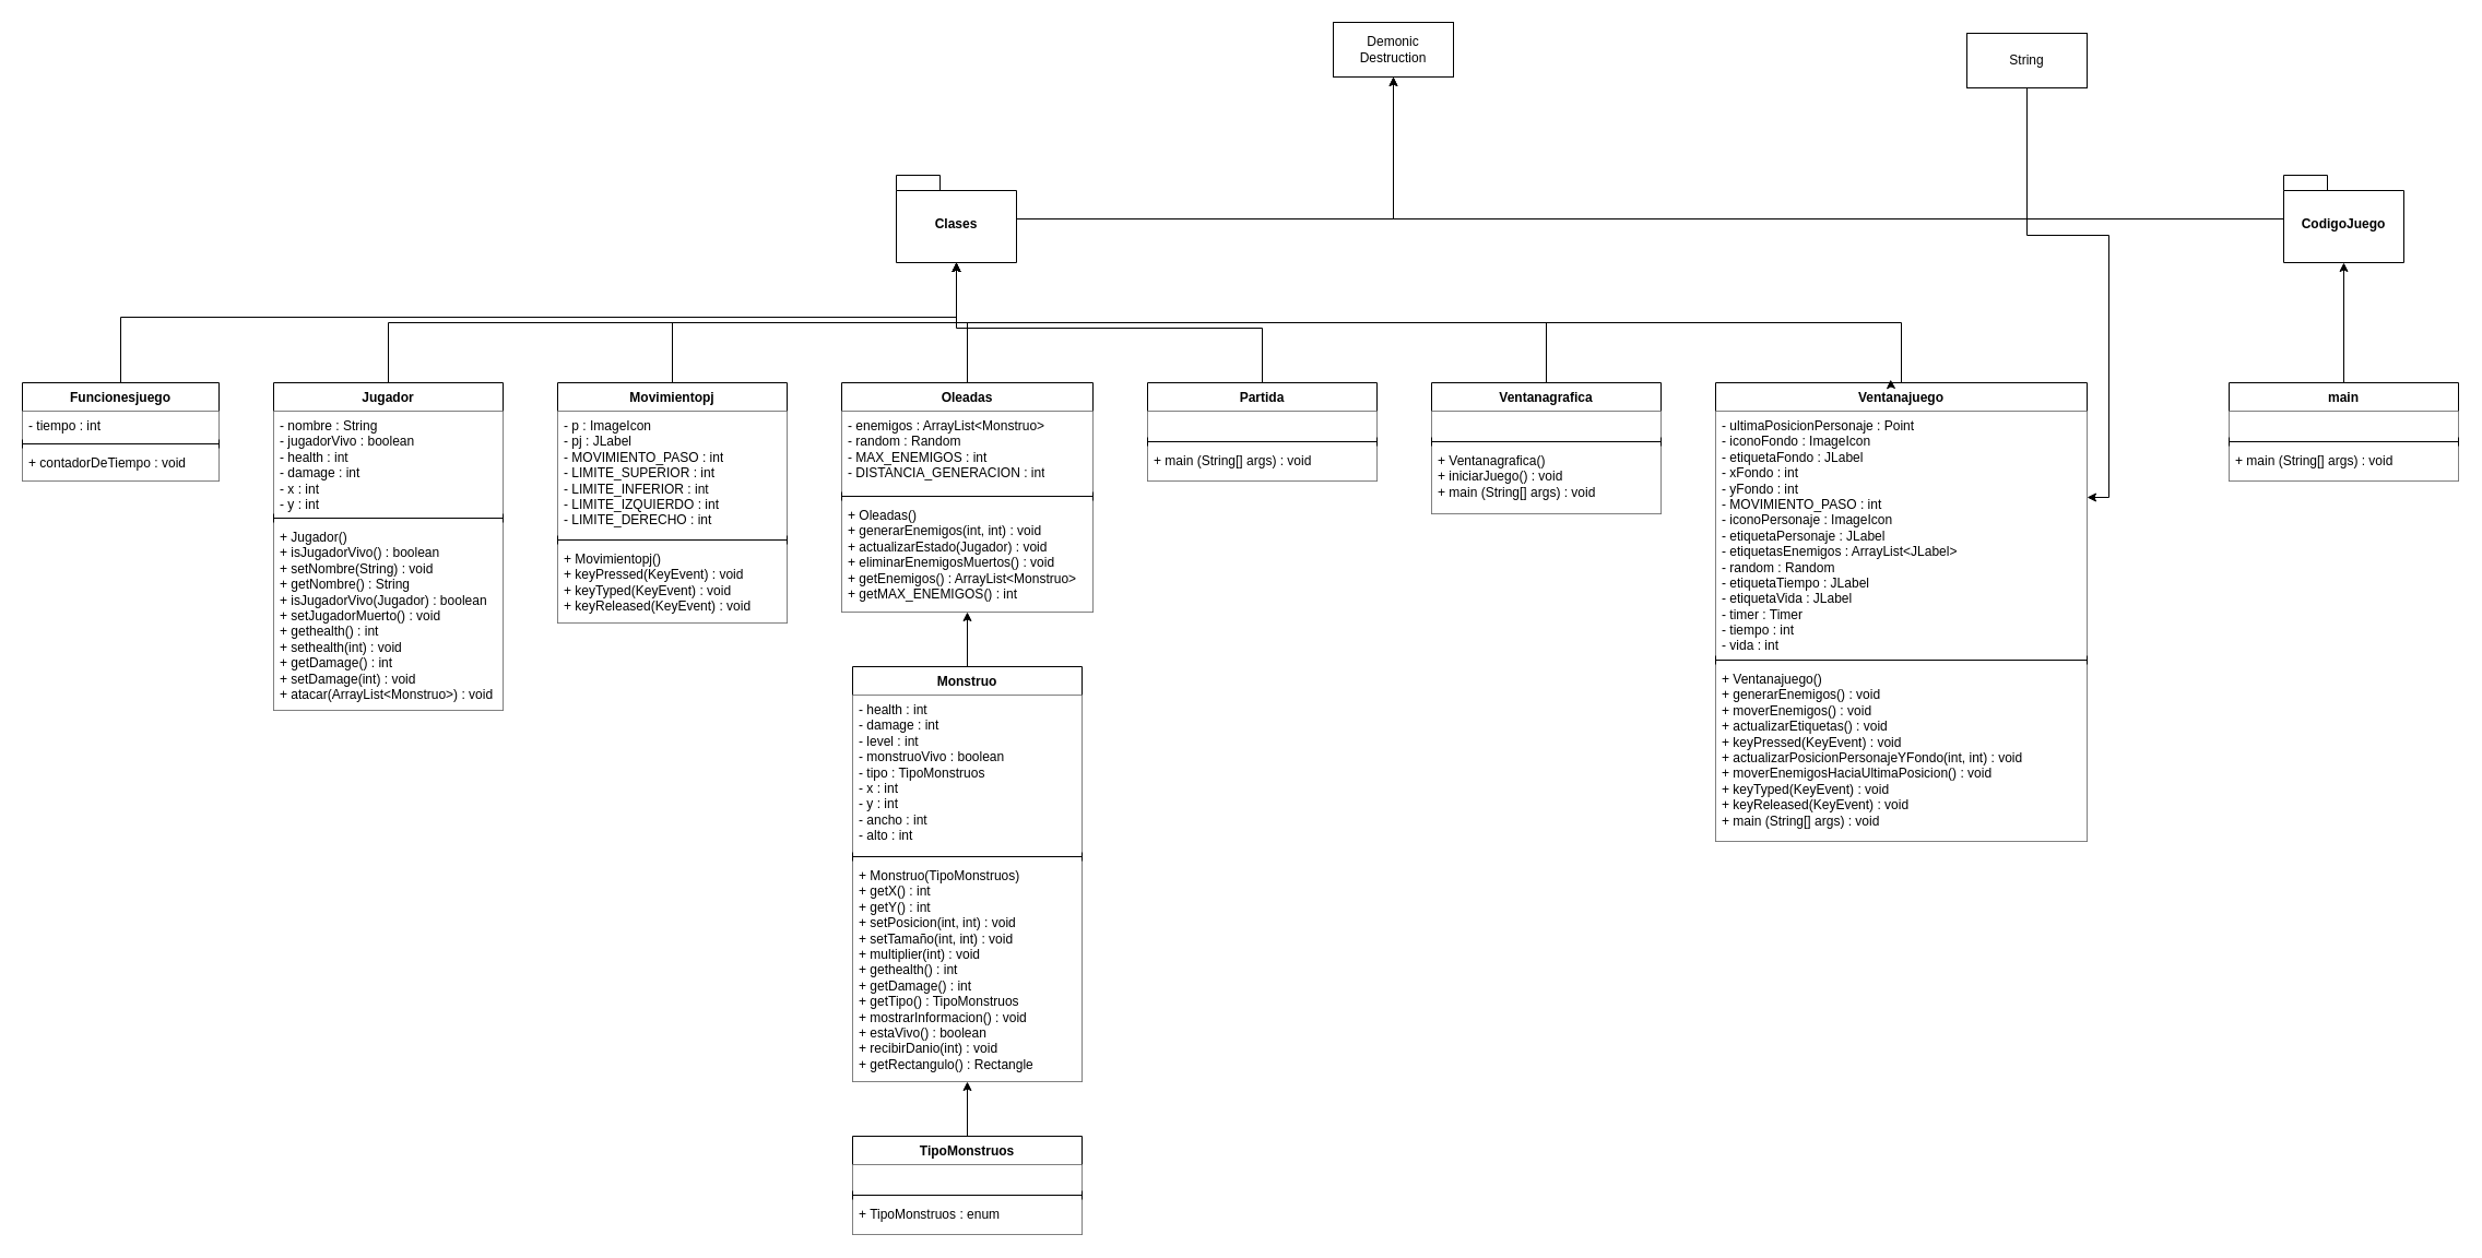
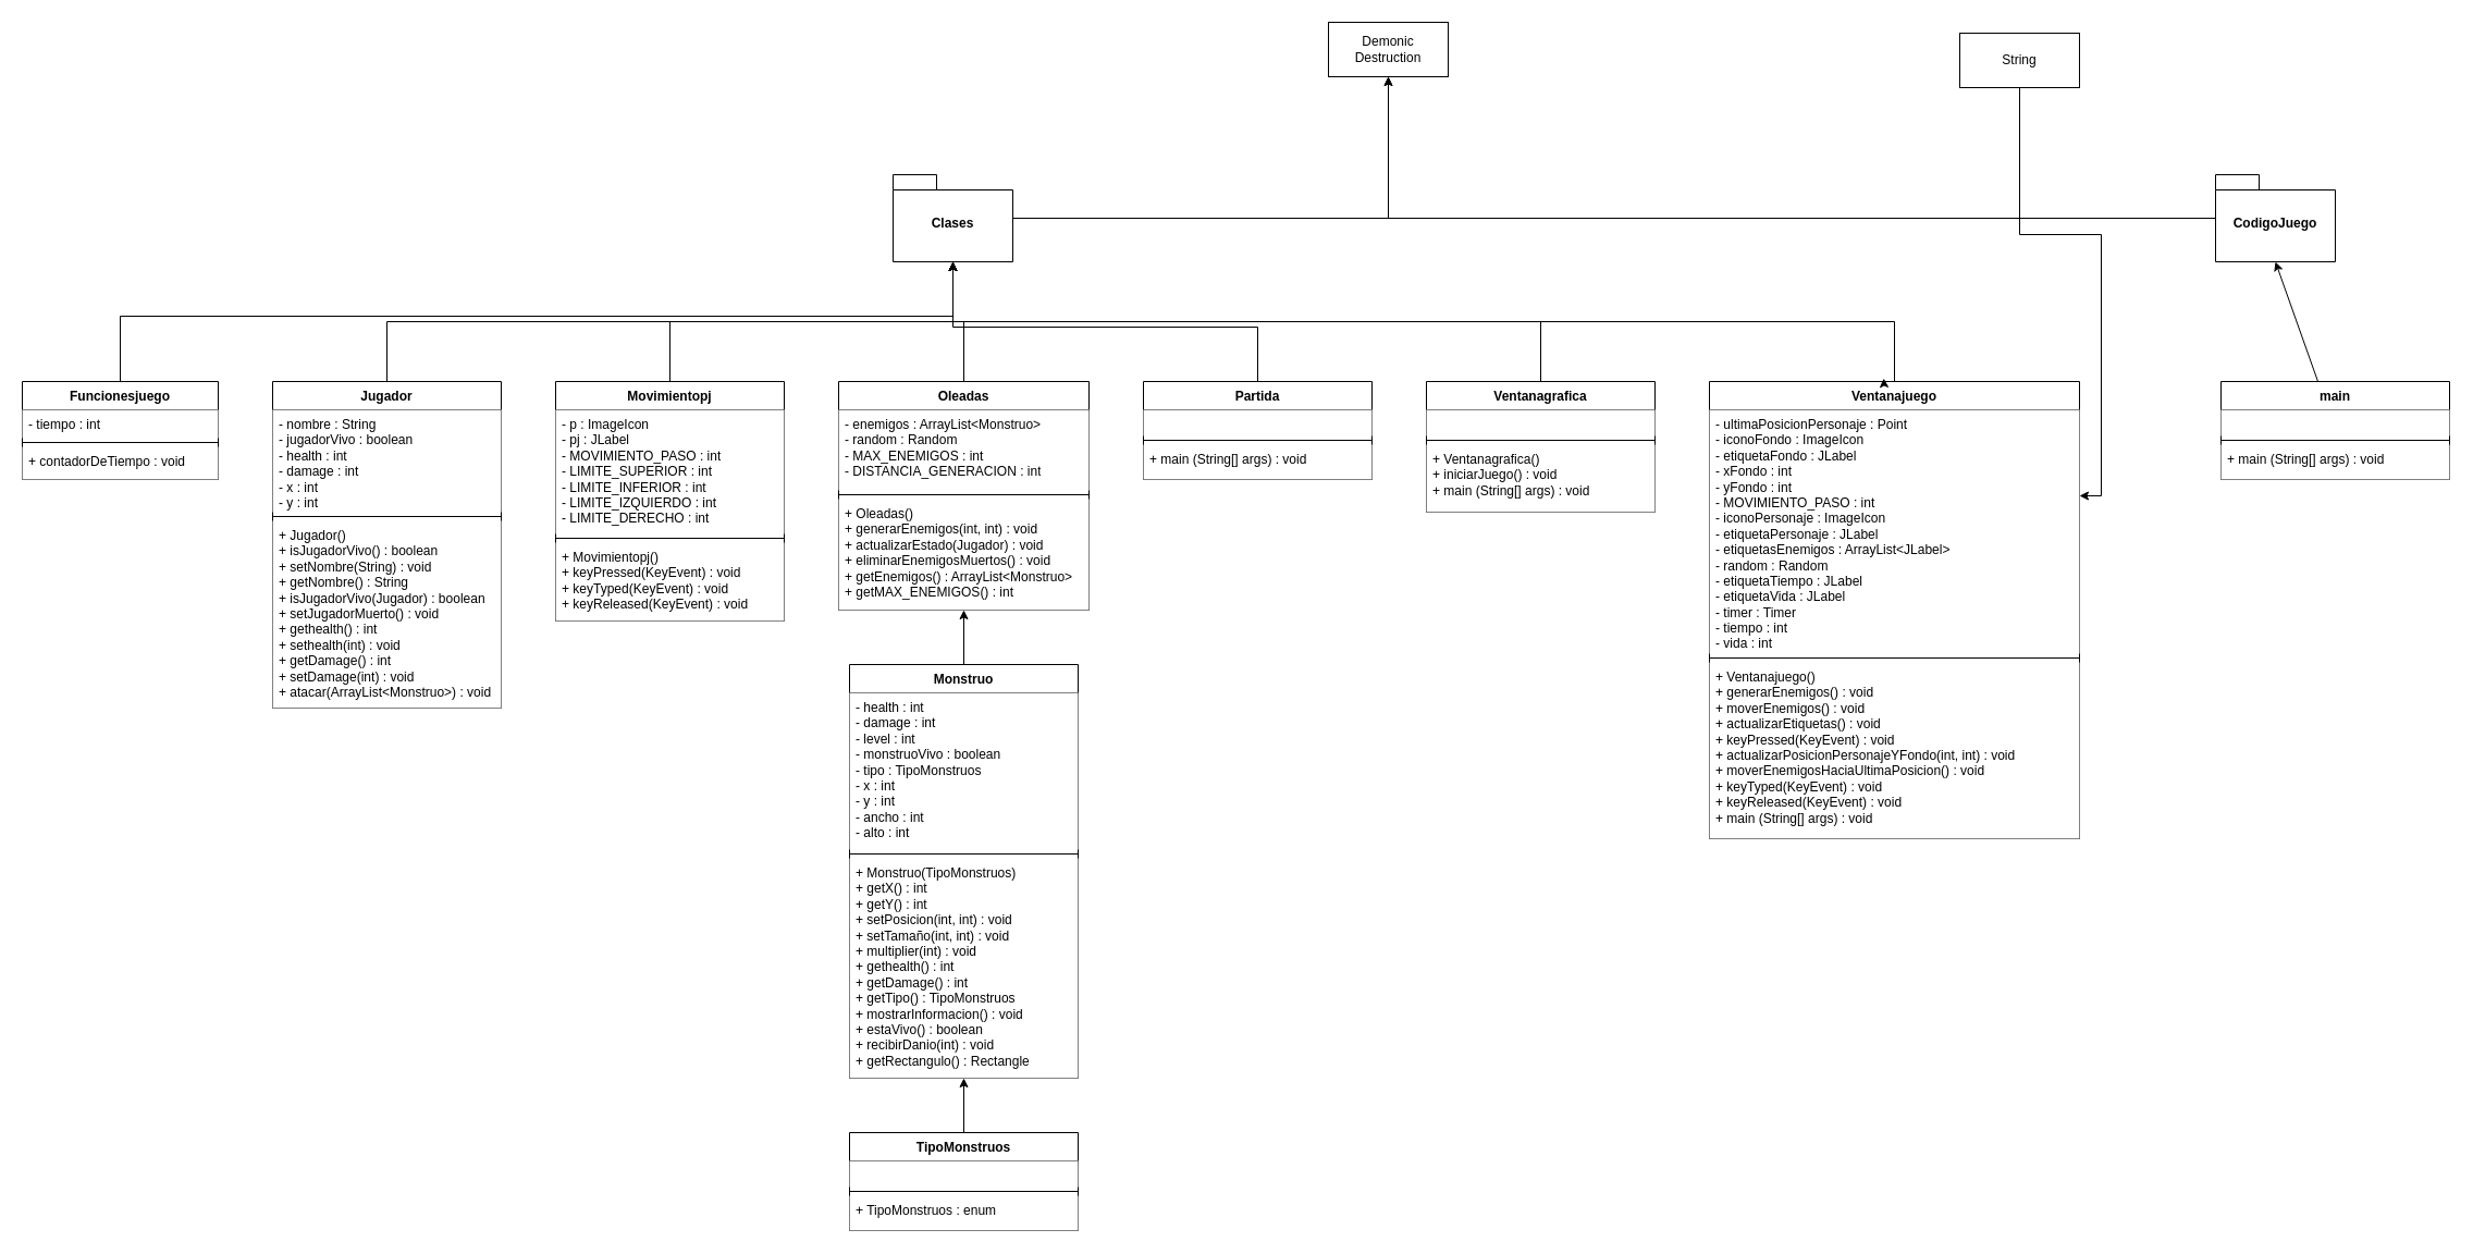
- <mxCell id="6" value="CodigoJuego" style="shape=folder;fontStyle=1;spacingTop=10;tabWidth=40;tabHeight=14;tabPosition=left;html=1;whiteSpace=wrap;" vertex="1" parent="1"><mxGeometry x="2090" y="160" width="110" height="80" as="geometry" /></mxCell>
+ <mxCell id="6" value="CodigoJuego" style="shape=folder;fontStyle=1;spacingTop=10;tabWidth=40;tabHeight=14;tabPosition=left;html=1;whiteSpace=wrap;" vertex="1" parent="1"><mxGeometry x="2035" y="160" width="110" height="80" as="geometry" /></mxCell>
